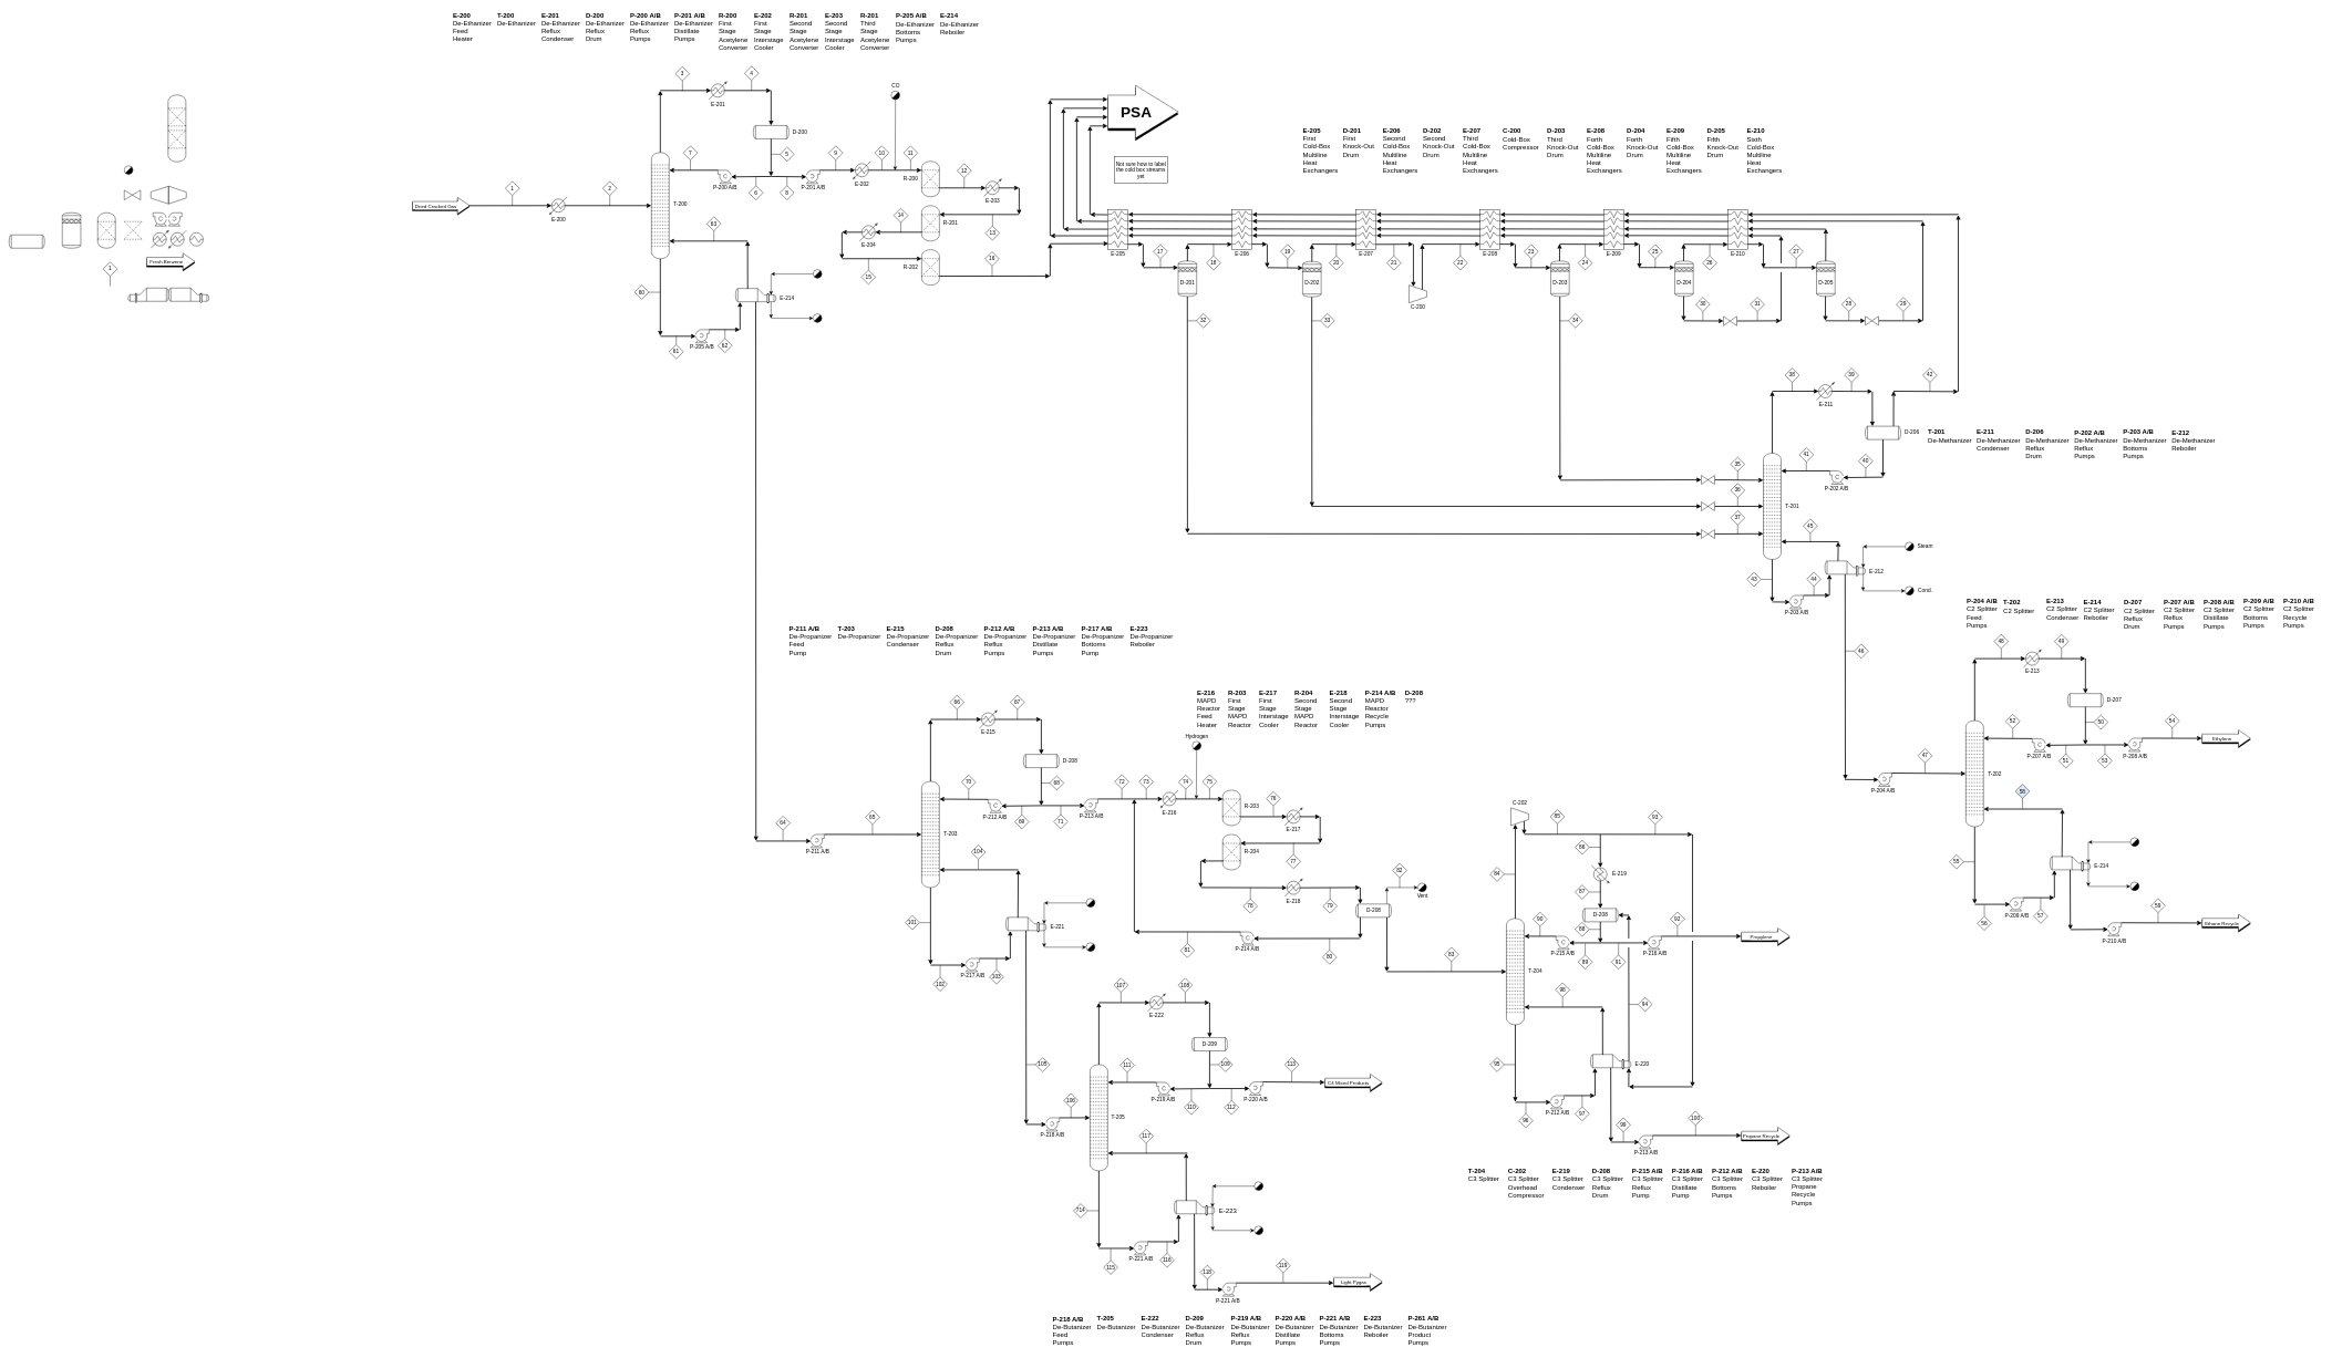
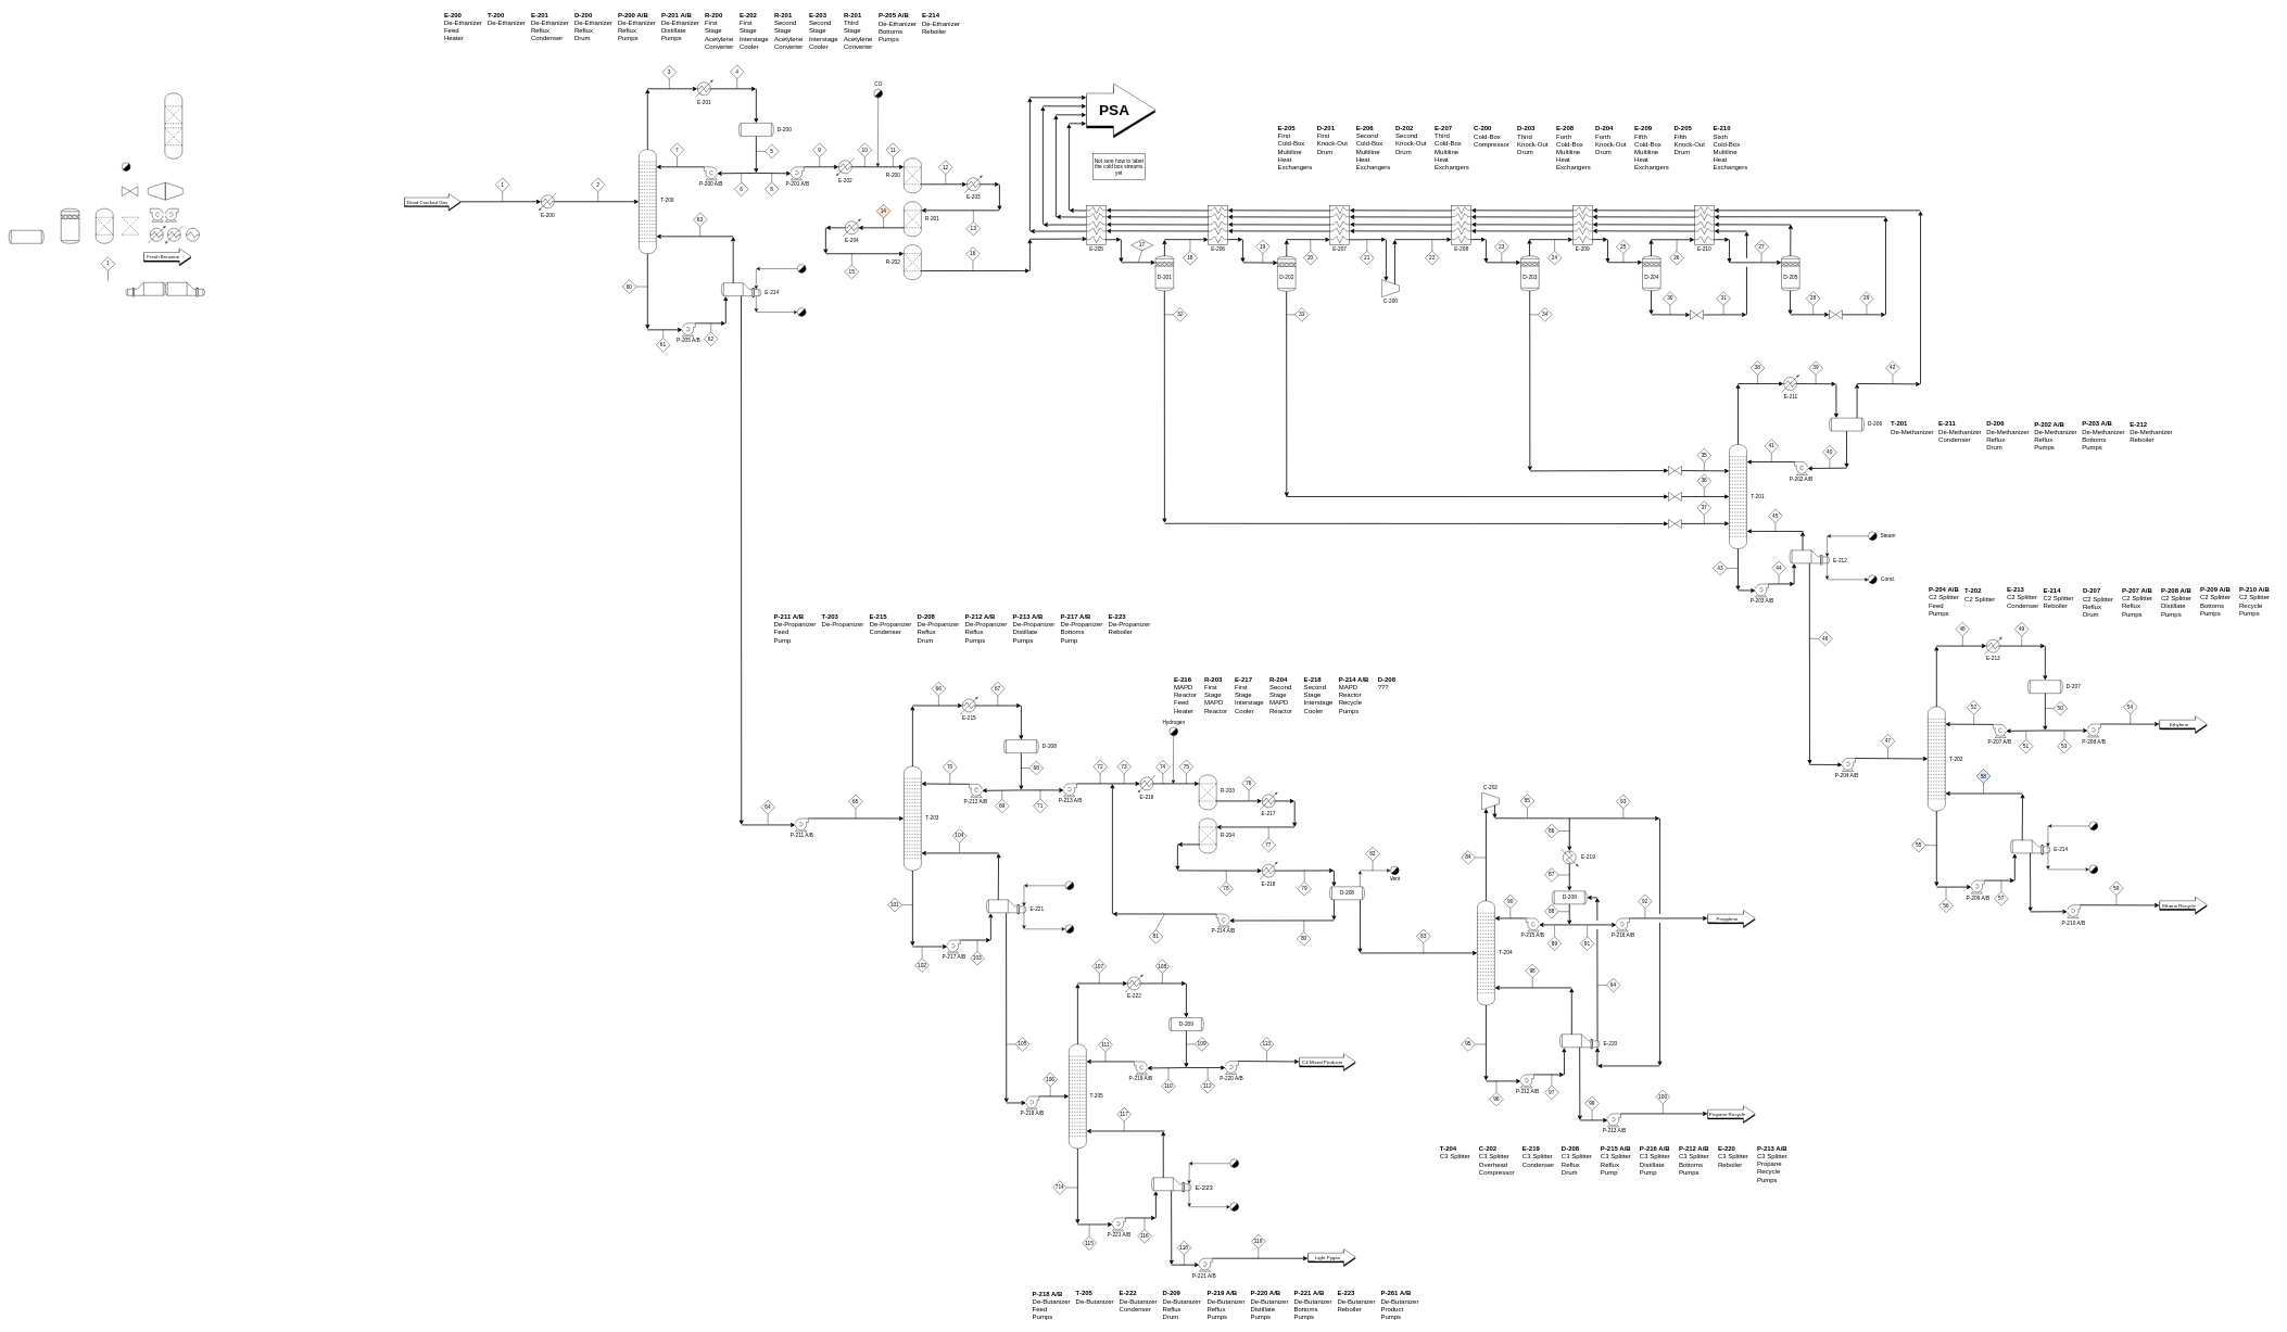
- <mxCell id="710" value="14" style="rhombus;whiteSpace=wrap;html=1;" parent="1" vertex="1"><mxGeometry x="2017" y="470" width="32" height="32" as="geometry" /></mxCell>
+ <mxCell id="710" value="14" style="rhombus;whiteSpace=wrap;html=1;fillColor=#ffe6cc;" parent="1" vertex="1"><mxGeometry x="2017" y="470" width="32" height="32" as="geometry" /></mxCell>
- <mxCell id="716" value="17" style="rhombus;whiteSpace=wrap;html=1;" parent="1" vertex="1"><mxGeometry x="2603" y="551.5" width="32" height="32" as="geometry" /></mxCell>
+ <mxCell id="716" value="17" style="rhombus;whiteSpace=wrap;html=1;" parent="1" vertex="1"><mxGeometry x="2603" y="551.5" width="50" height="25" as="geometry" /></mxCell>
- <mxCell id="819" value="81" style="rhombus;whiteSpace=wrap;html=1;" parent="1" vertex="1"><mxGeometry x="2664" y="2130.25" width="32" height="32" as="geometry" /></mxCell>
+ <mxCell id="819" value="81" style="rhombus;whiteSpace=wrap;html=1;" parent="1" vertex="1"><mxGeometry x="2644" y="2140.25" width="32" height="32" as="geometry" /></mxCell>
